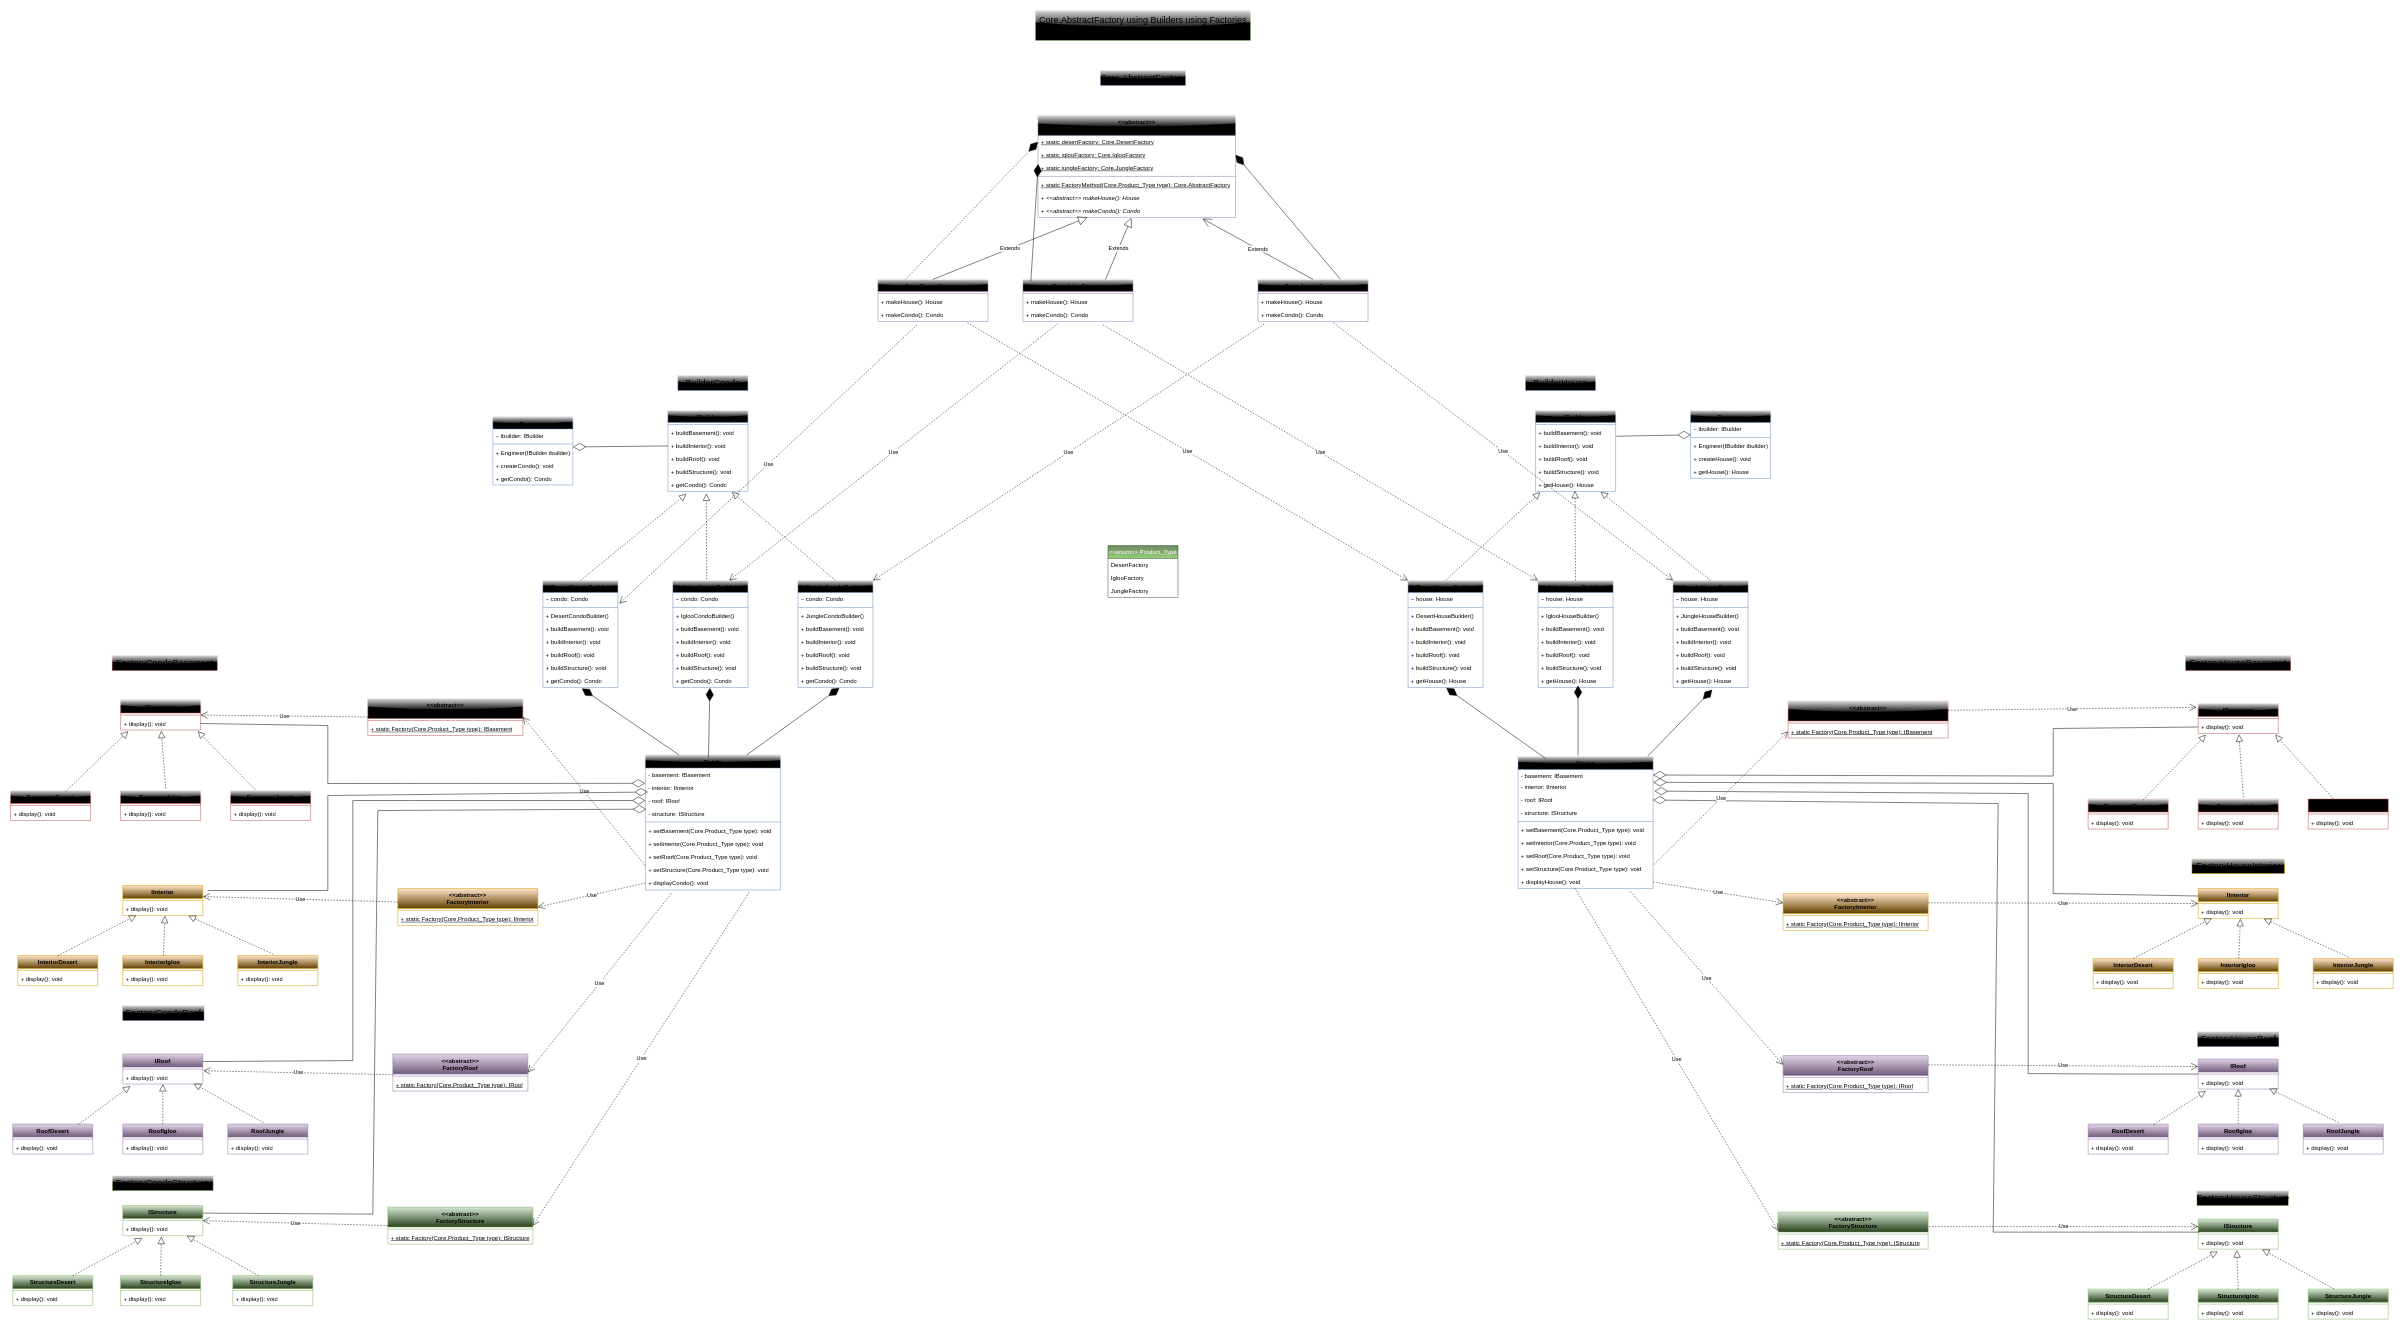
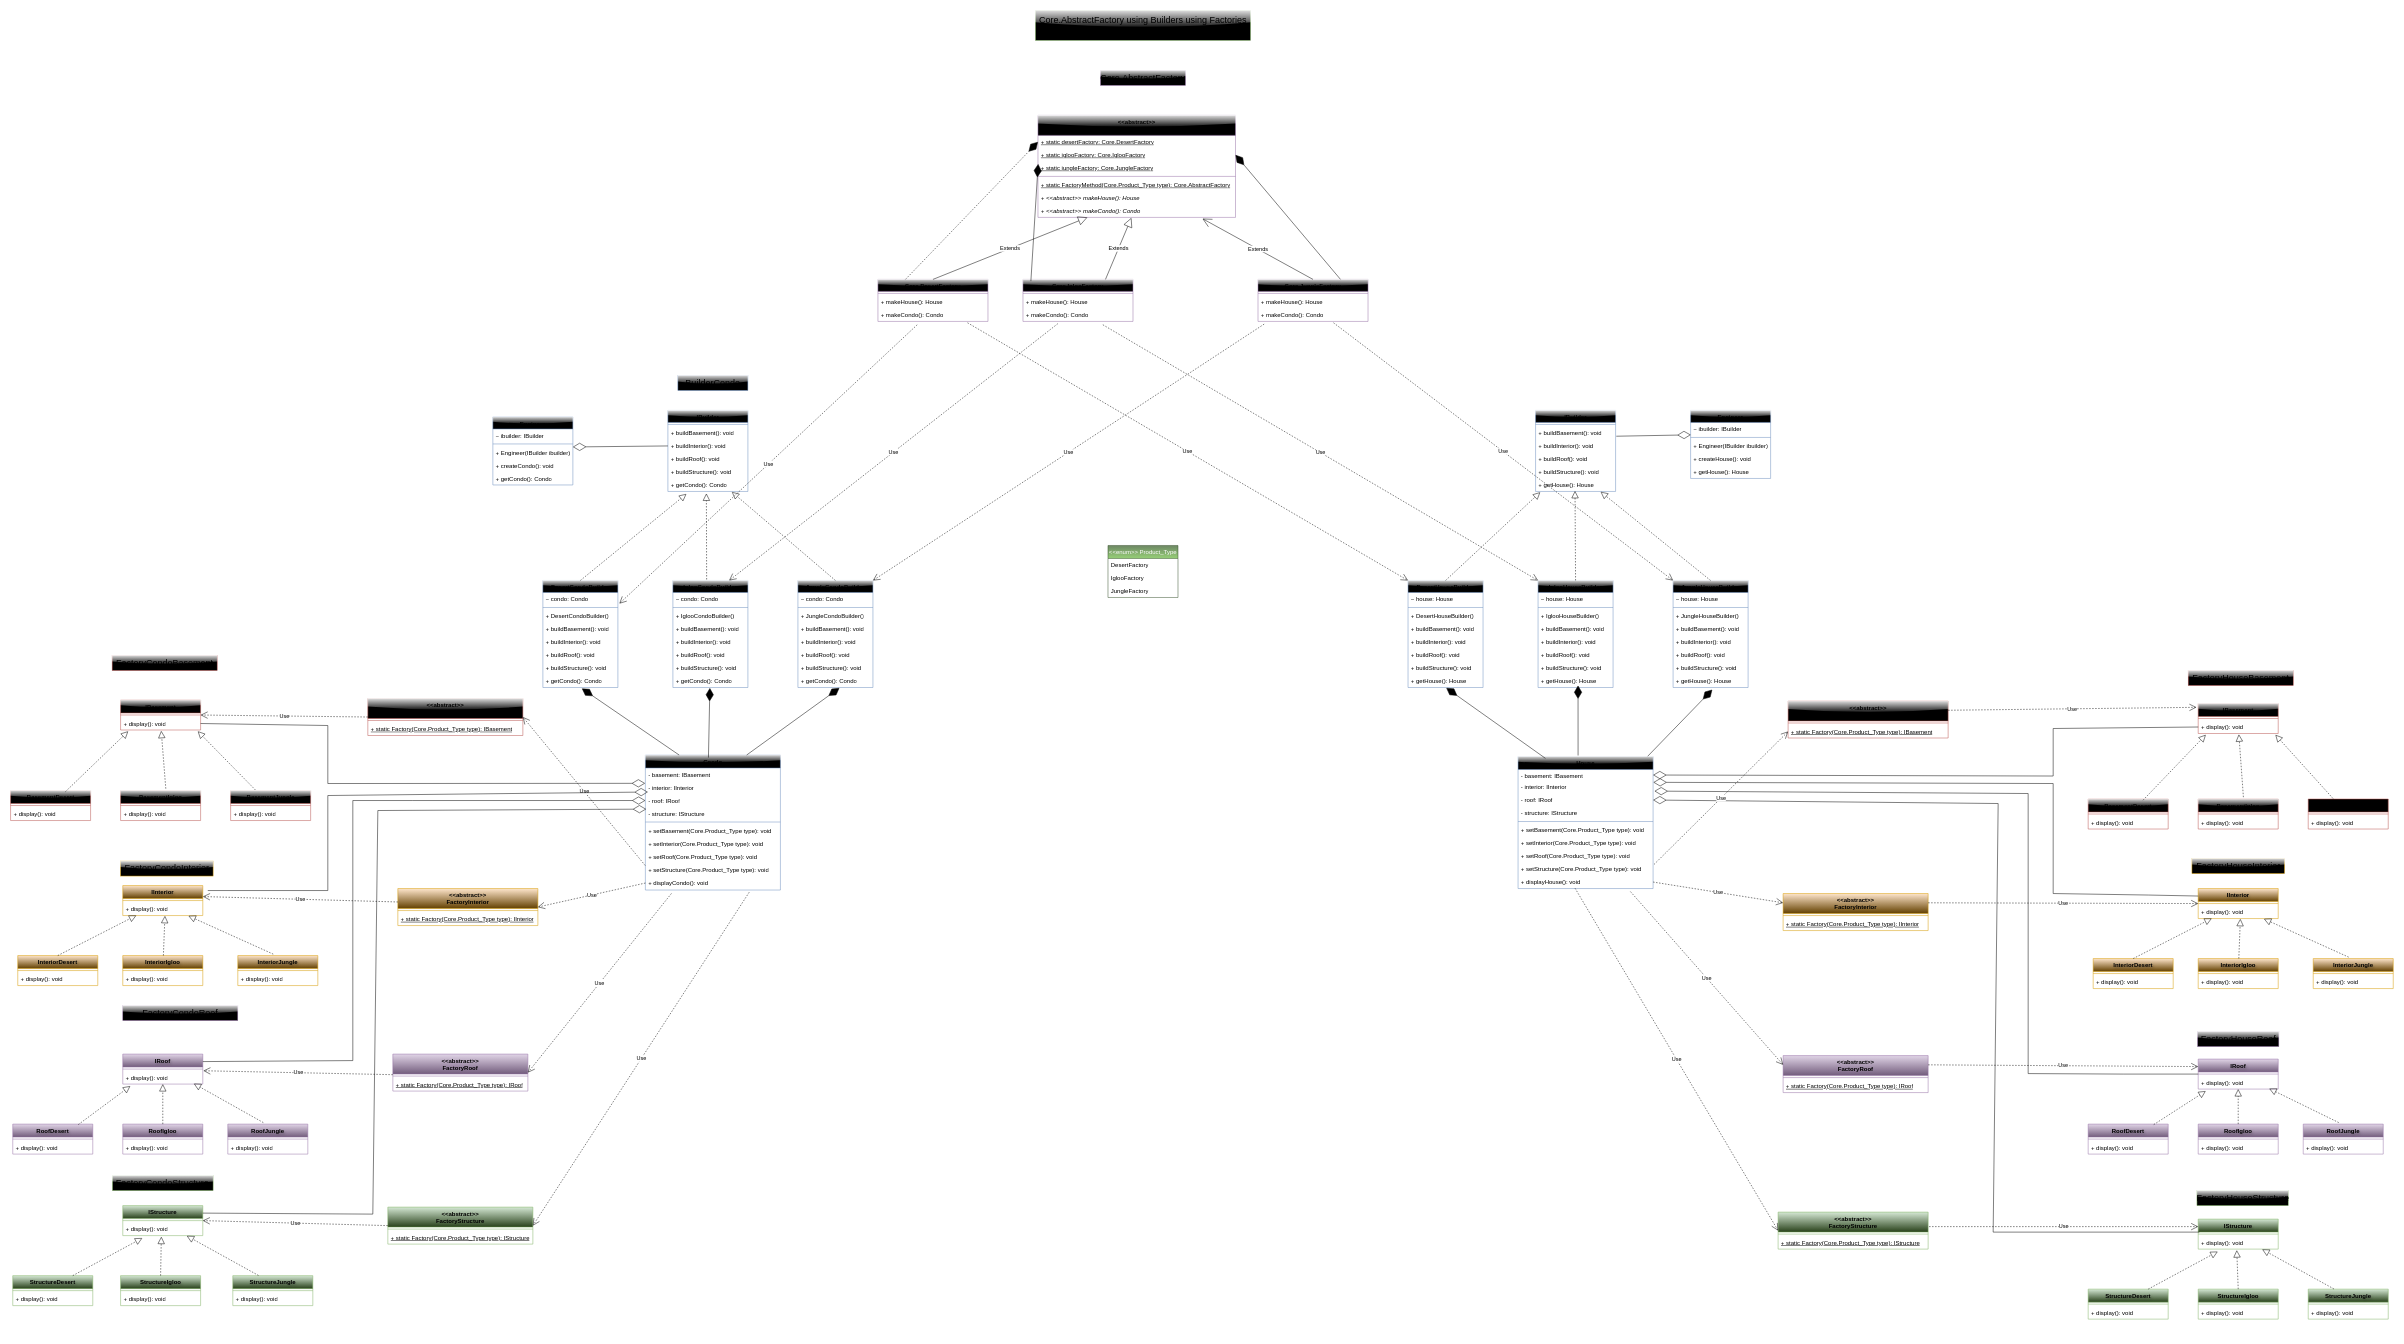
- <mxCell id="76" value="&lt;font style=&quot;font-size: 18px;&quot;&gt;BuilderHouse&lt;/font&gt;" style="rounded=0;whiteSpace=wrap;html=1;fillColor=#dae8fc;strokeColor=#6c8ebf;glass=1;gradientColor=light-dark(#000000,#7EA6E0);" parent="1" vertex="1"><mxGeometry x="3050" y="750" width="140" height="30" as="geometry" /></mxCell>
- <mxCell id="232" value="&lt;font style=&quot;font-size: 18px;&quot;&gt;FactoryHouseBasement&lt;/font&gt;" style="rounded=0;whiteSpace=wrap;html=1;fillColor=#f8cecc;strokeColor=#b85450;glass=1;gradientColor=light-dark(#000000,#EA6B66);" parent="1" vertex="1"><mxGeometry x="4370" y="1310" width="210" height="30" as="geometry" /></mxCell>
+ <mxCell id="232" value="&lt;font style=&quot;font-size: 18px;&quot;&gt;FactoryHouseBasement&lt;/font&gt;" style="rounded=0;whiteSpace=wrap;html=1;fillColor=#f8cecc;strokeColor=#b85450;glass=1;gradientColor=light-dark(#000000,#EA6B66);" parent="1" vertex="1"><mxGeometry x="4375" y="1340" width="210" height="30" as="geometry" /></mxCell>
+ <mxCell id="245" value="&lt;font style=&quot;font-size: 18px;&quot;&gt;FactoryCondoInterior&lt;/font&gt;" style="rounded=0;whiteSpace=wrap;html=1;fillColor=#ffe6cc;strokeColor=#d79b00;glass=1;gradientColor=light-dark(#000000,#634000);" parent="1" vertex="1"><mxGeometry x="240.63" y="1721" width="185" height="30" as="geometry" /></mxCell>
- <mxCell id="244" value="&lt;font style=&quot;font-size: 18px;&quot;&gt;FactoryCondoRoof&lt;/font&gt;" style="rounded=0;whiteSpace=wrap;html=1;fillColor=#e1d5e7;strokeColor=#9673a6;glass=1;gradientColor=light-dark(#000000,#725C7C);" parent="1" vertex="1"><mxGeometry x="245" y="2010" width="162.5" height="30" as="geometry" /></mxCell>
+ <mxCell id="244" value="&lt;font style=&quot;font-size: 18px;&quot;&gt;FactoryCondoRoof&lt;/font&gt;" style="rounded=0;whiteSpace=wrap;html=1;fillColor=#e1d5e7;strokeColor=#9673a6;glass=1;gradientColor=light-dark(#000000,#725C7C);" parent="1" vertex="1"><mxGeometry x="245" y="2010" width="230" height="30" as="geometry" /></mxCell>
